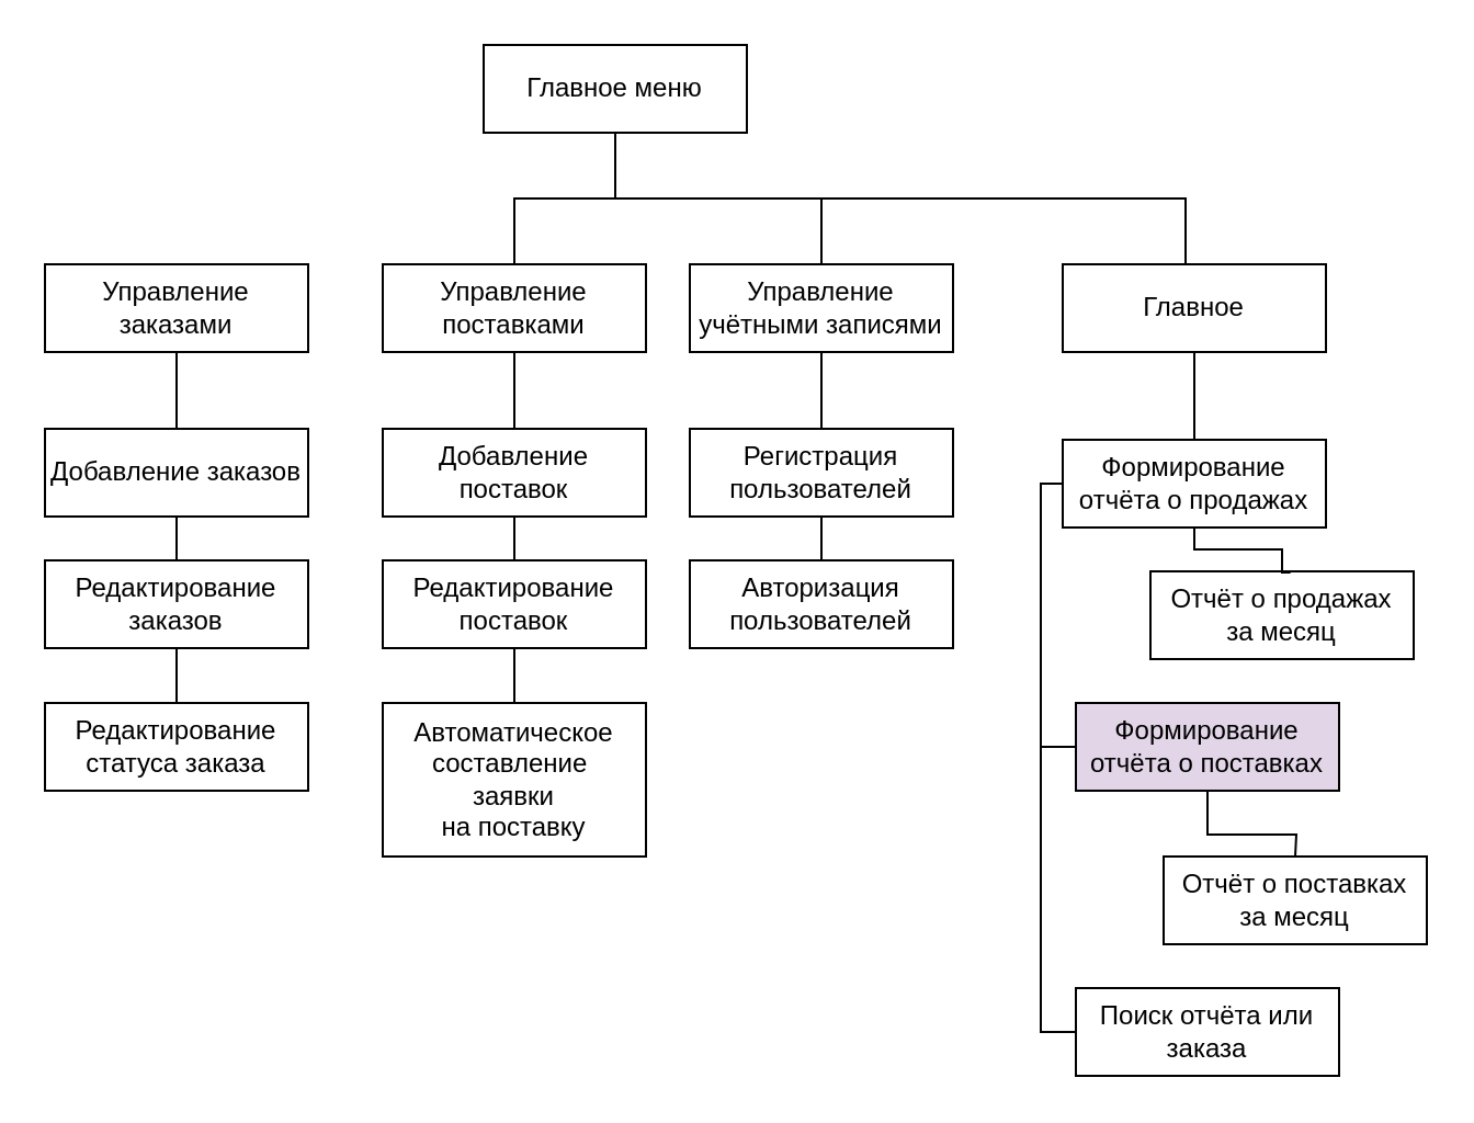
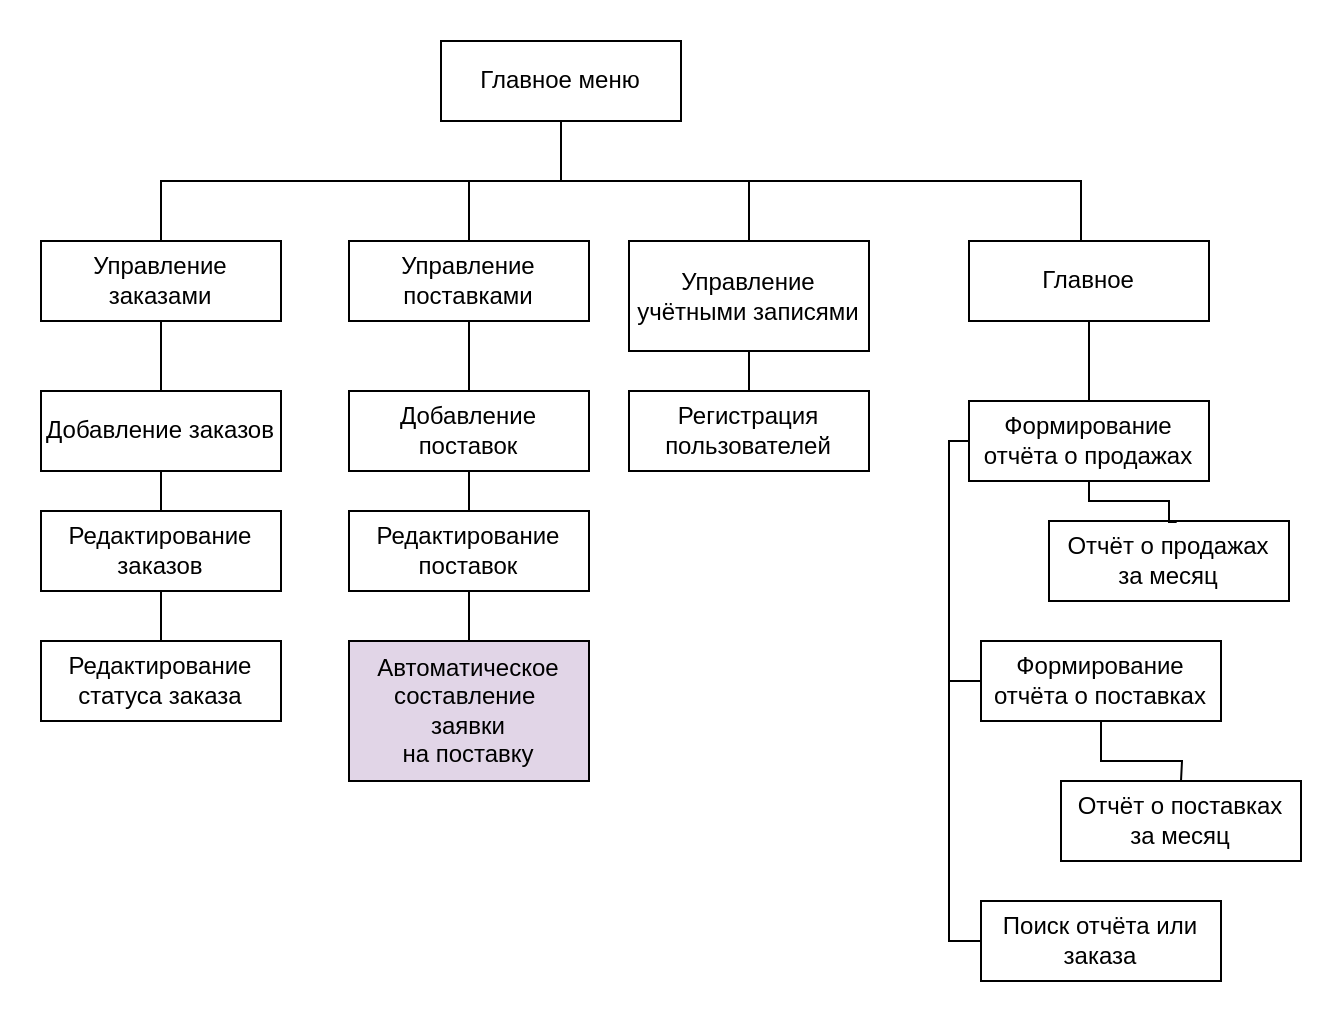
+ <mxCell id="5" style="edgeStyle=orthogonalEdgeStyle;rounded=0;orthogonalLoop=1;jettySize=auto;html=1;entryX=0.5;entryY=0;entryDx=0;entryDy=0;endArrow=none;endFill=0;" parent="1" source="6" target="31" edge="1"><mxGeometry relative="1" as="geometry"><Array as="points"><mxPoint x="280" y="90" /><mxPoint x="80" y="90" /></Array></mxGeometry></mxCell>
- <mxCell id="24" value="Управление учётными записями" style="rounded=0;whiteSpace=wrap;html=1;" parent="1" vertex="1"><mxGeometry x="314" y="120" width="120" height="40" as="geometry" /></mxCell>
+ <mxCell id="24" value="Управление учётными записями" style="rounded=0;whiteSpace=wrap;html=1;" parent="1" vertex="1"><mxGeometry x="314" y="120" width="120" height="55" as="geometry" /></mxCell>
- <mxCell id="25" style="edgeStyle=orthogonalEdgeStyle;rounded=0;orthogonalLoop=1;jettySize=auto;html=1;endArrow=none;endFill=0;" parent="1" source="26" target="27" edge="1"><mxGeometry relative="1" as="geometry" /></mxCell>
- <mxCell id="27" value="Авторизация пользователей" style="rounded=0;whiteSpace=wrap;html=1;" parent="1" vertex="1"><mxGeometry x="314" y="255" width="120" height="40" as="geometry" /></mxCell>
- <mxCell id="15" value="Формирование отчёта о поставках" style="rounded=0;whiteSpace=wrap;html=1;fillColor=#e1d5e7;" parent="1" vertex="1"><mxGeometry x="490" y="320" width="120" height="40" as="geometry" /></mxCell>
+ <mxCell id="15" value="Формирование отчёта о поставках" style="rounded=0;whiteSpace=wrap;html=1;" parent="1" vertex="1"><mxGeometry x="490" y="320" width="120" height="40" as="geometry" /></mxCell>
- <mxCell id="28" value="&lt;div&gt;Автоматическое&lt;/div&gt;составление&amp;nbsp;&lt;br&gt;заявки &lt;br&gt;на поставку" style="rounded=0;whiteSpace=wrap;html=1;" parent="1" vertex="1"><mxGeometry x="174" y="320" width="120" height="70" as="geometry" /></mxCell>
+ <mxCell id="28" value="&lt;div&gt;Автоматическое&lt;/div&gt;составление&amp;nbsp;&lt;br&gt;заявки &lt;br&gt;на поставку" style="rounded=0;whiteSpace=wrap;html=1;fillColor=#e1d5e7;" parent="1" vertex="1"><mxGeometry x="174" y="320" width="120" height="70" as="geometry" /></mxCell>
